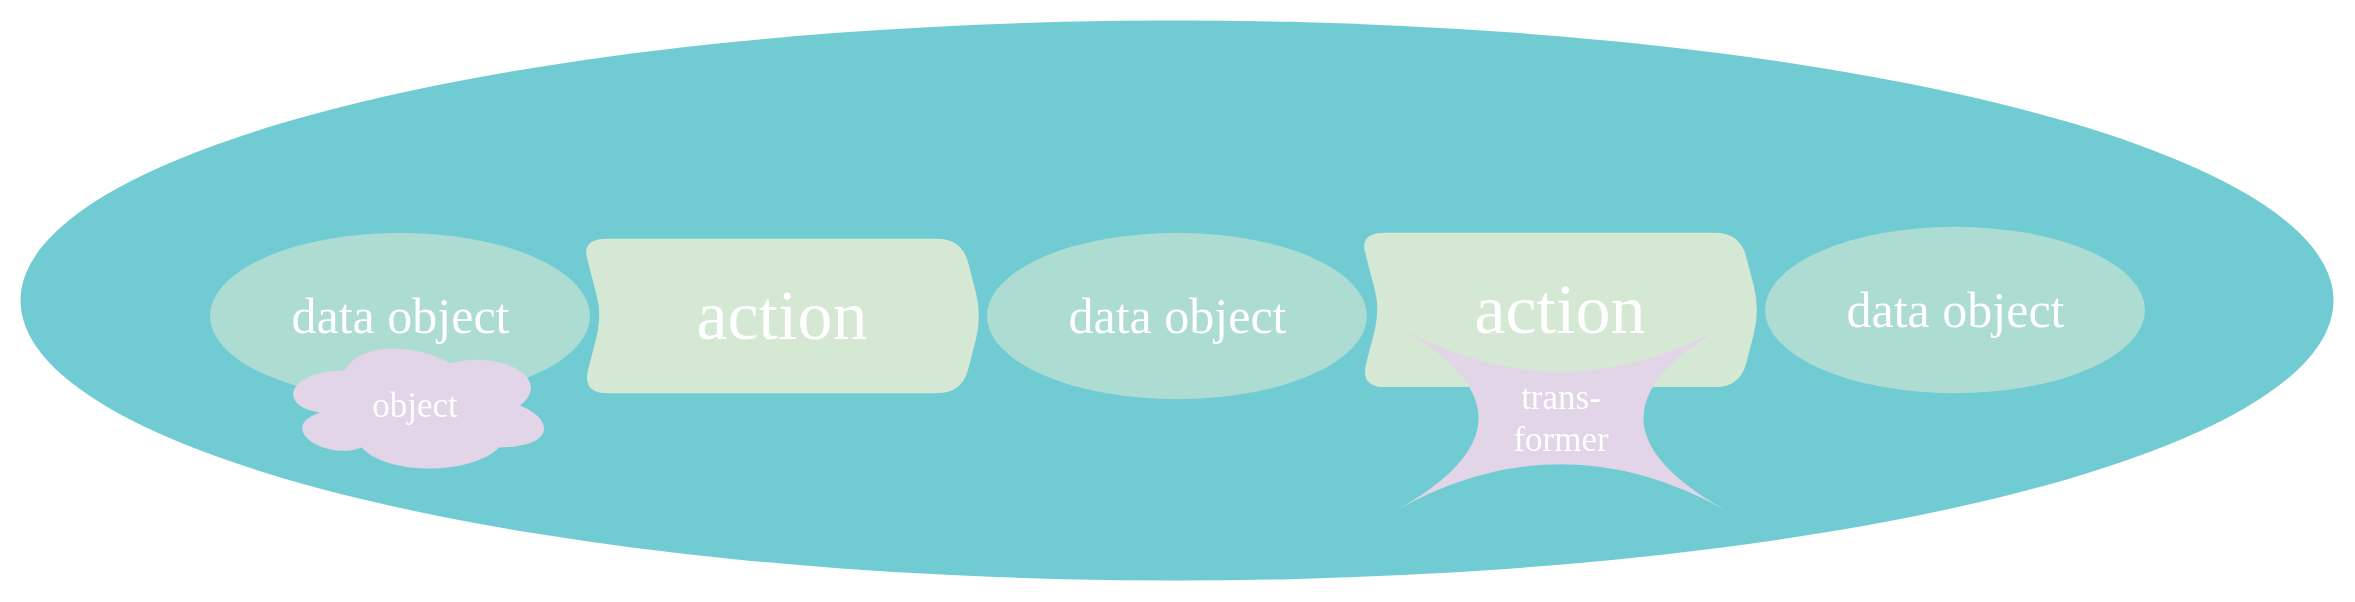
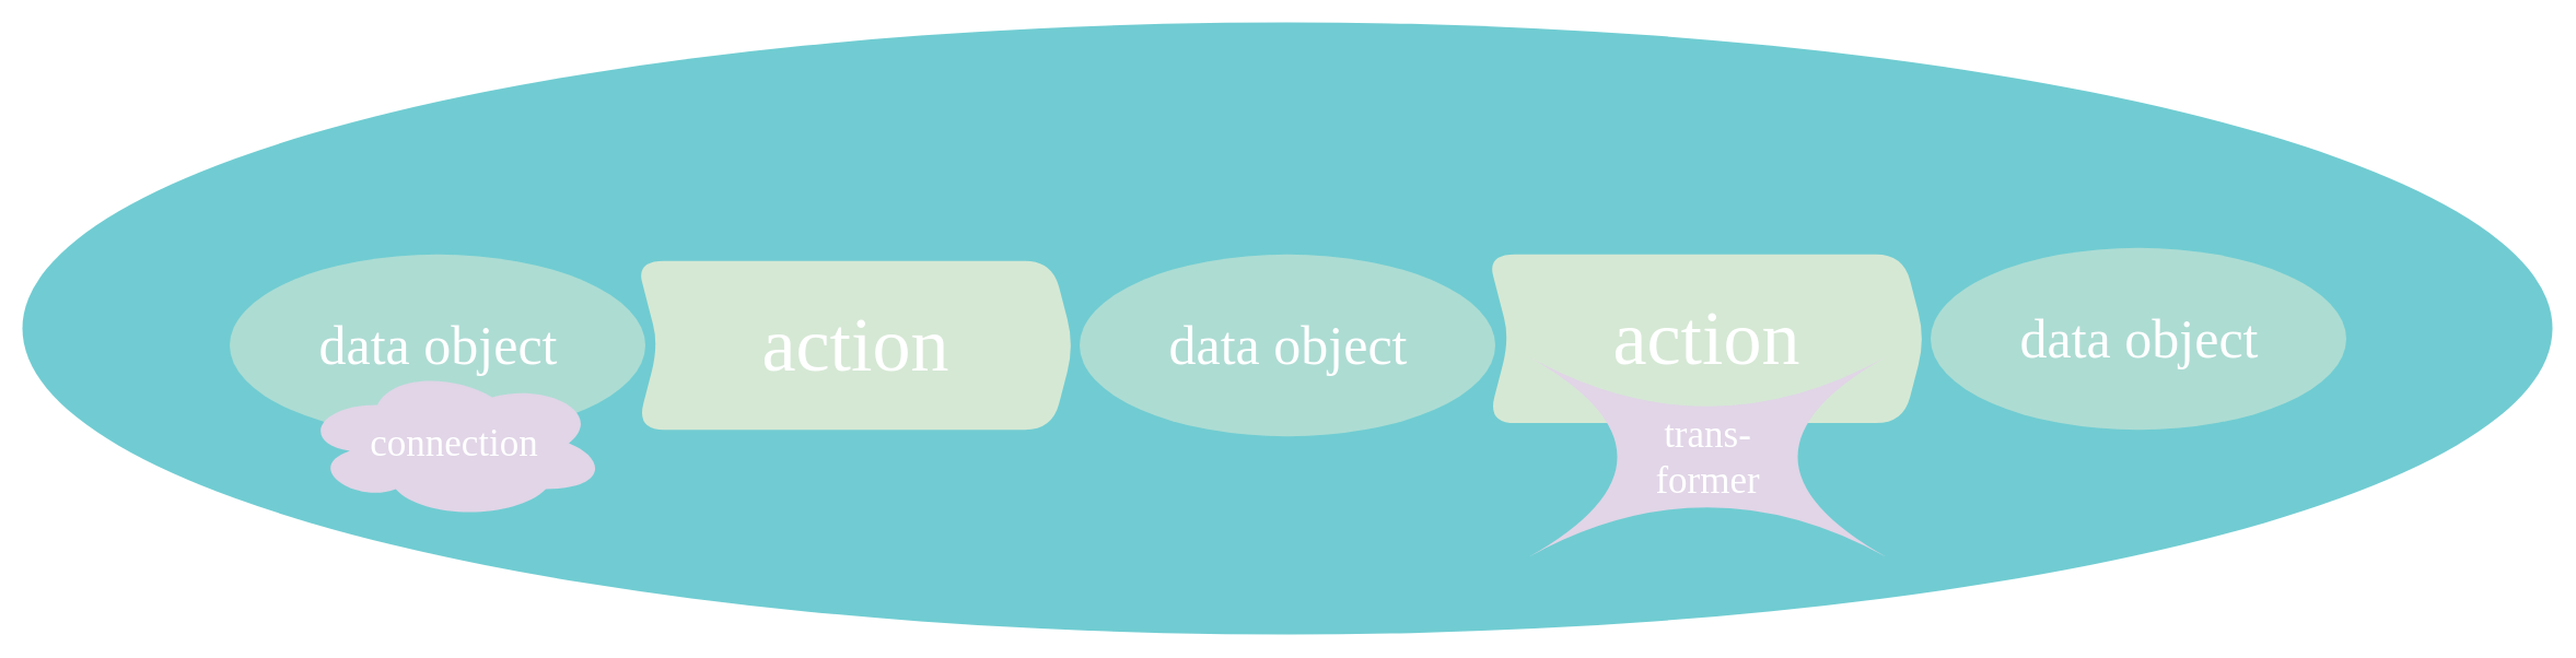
- <mxCell id="5" value="&lt;font face=&quot;Verdana&quot; style=&quot;font-size: 35px&quot; color=&quot;#ffffff&quot;&gt;object&lt;/font&gt;" style="ellipse;shape=cloud;whiteSpace=wrap;html=1;strokeColor=none;fillColor=#e1d5e7;" parent="1" vertex="1"><mxGeometry x="274.5" y="335" width="280" height="140" as="geometry" /></mxCell>
+ <mxCell id="5" value="&lt;font face=&quot;Verdana&quot; style=&quot;font-size: 35px&quot; color=&quot;#ffffff&quot;&gt;connection&lt;/font&gt;" style="ellipse;shape=cloud;whiteSpace=wrap;html=1;strokeColor=none;fillColor=#e1d5e7;" parent="1" vertex="1"><mxGeometry x="274.5" y="335" width="280" height="140" as="geometry" /></mxCell>
